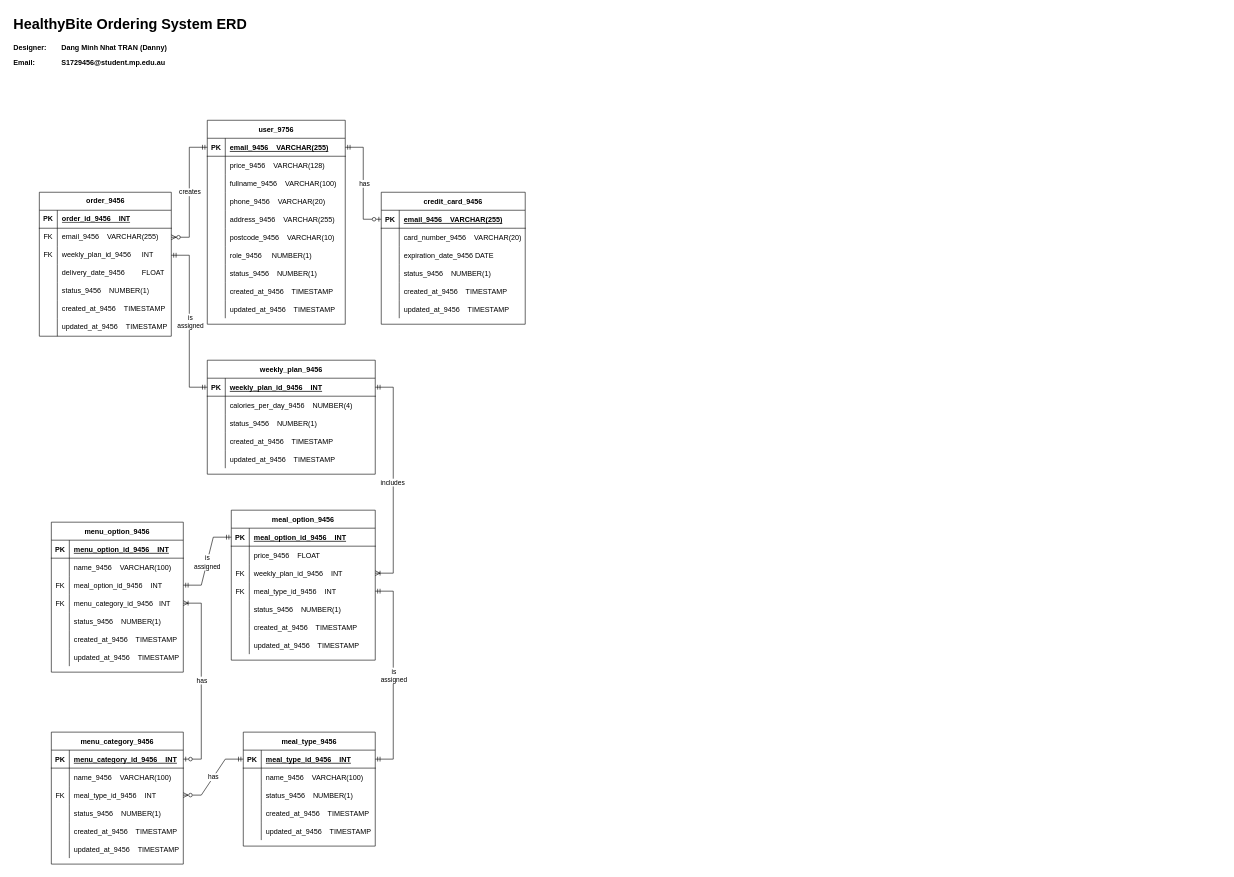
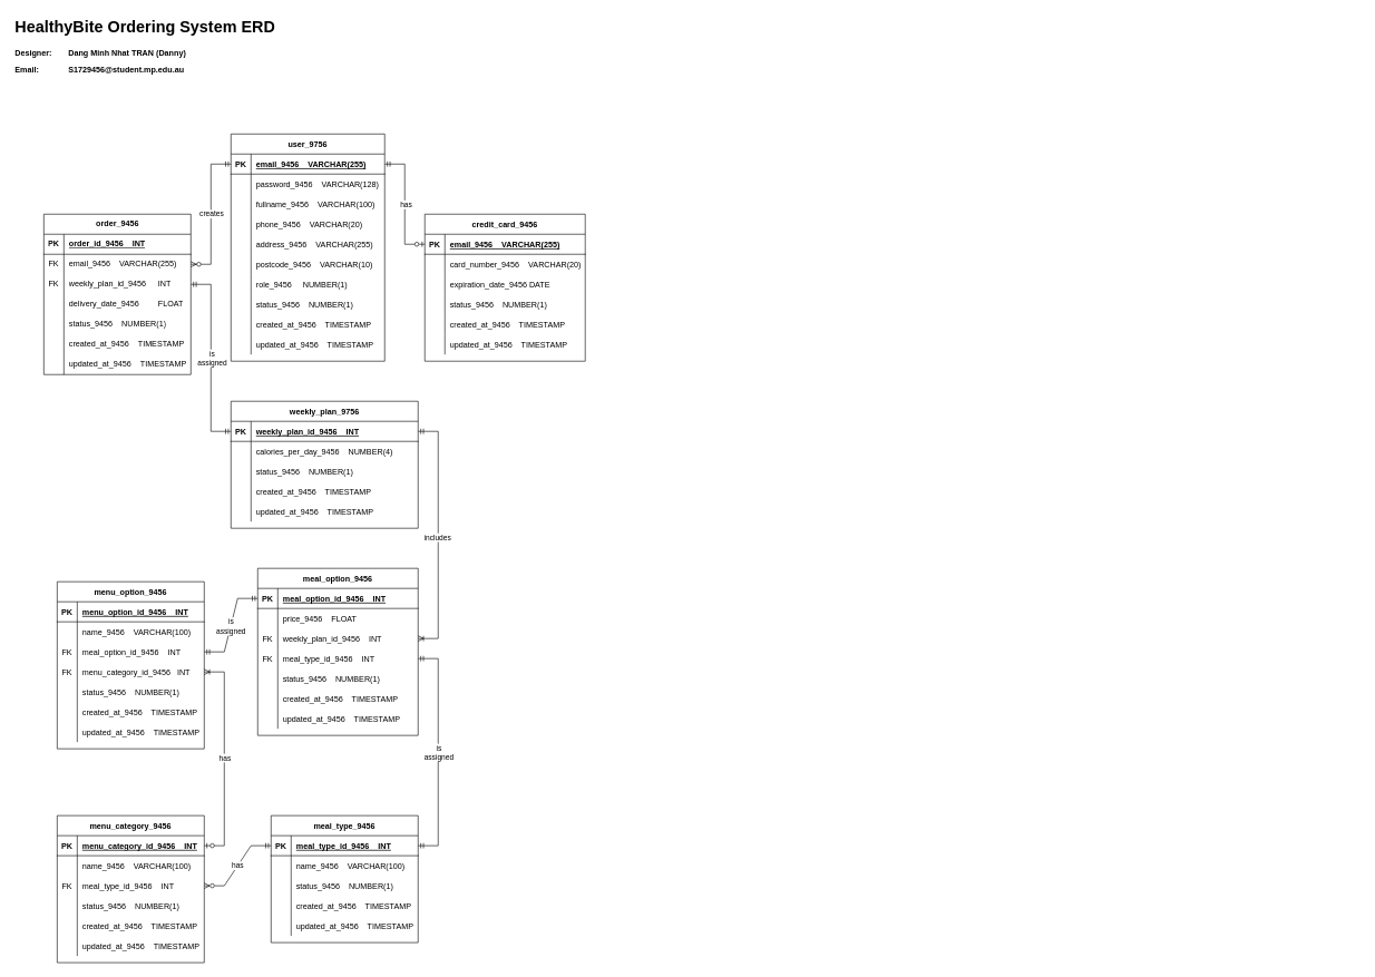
- <mxCell id="49" value="price_9456    VARCHAR(128)" style="shape=partialRectangle;overflow=hidden;connectable=0;fillColor=none;top=0;left=0;bottom=0;right=0;align=left;spacingLeft=6;" parent="47" vertex="1"><mxGeometry x="30" width="200" height="30" as="geometry"><mxRectangle width="200" height="30" as="alternateBounds" /></mxGeometry></mxCell>
+ <mxCell id="49" value="password_9456    VARCHAR(128)" style="shape=partialRectangle;overflow=hidden;connectable=0;fillColor=none;top=0;left=0;bottom=0;right=0;align=left;spacingLeft=6;" parent="47" vertex="1"><mxGeometry x="30" width="200" height="30" as="geometry"><mxRectangle width="200" height="30" as="alternateBounds" /></mxGeometry></mxCell>
- <mxCell id="76" value="weekly_plan_9456" style="shape=table;startSize=30;container=1;collapsible=1;childLayout=tableLayout;fixedRows=1;rowLines=0;fontStyle=1;align=center;resizeLast=1;" parent="1" vertex="1"><mxGeometry x="345" y="600" width="280" height="190" as="geometry" /></mxCell>
+ <mxCell id="76" value="weekly_plan_9756" style="shape=table;startSize=30;container=1;collapsible=1;childLayout=tableLayout;fixedRows=1;rowLines=0;fontStyle=1;align=center;resizeLast=1;" parent="1" vertex="1"><mxGeometry x="345" y="600" width="280" height="190" as="geometry" /></mxCell>
